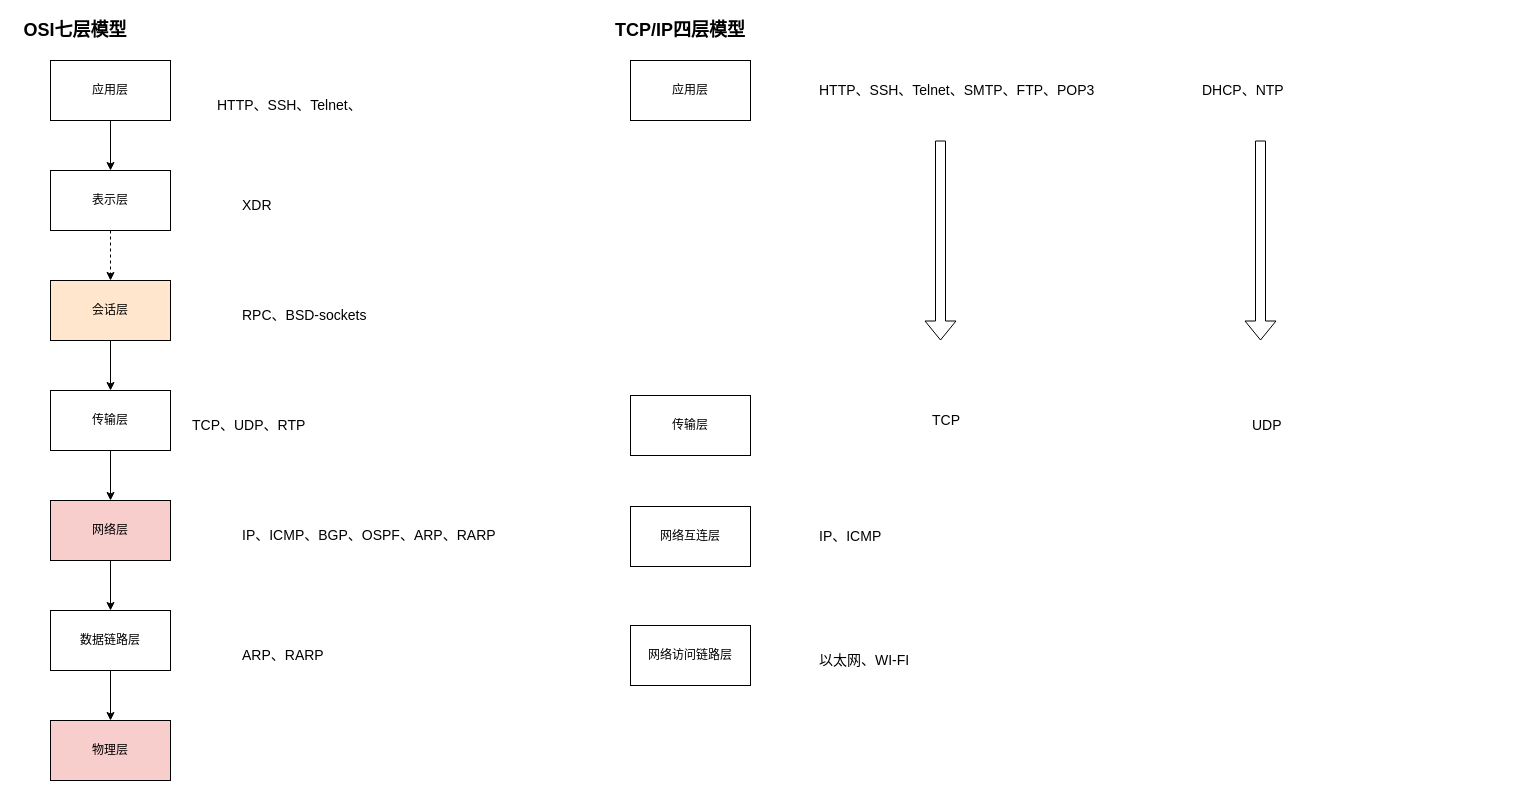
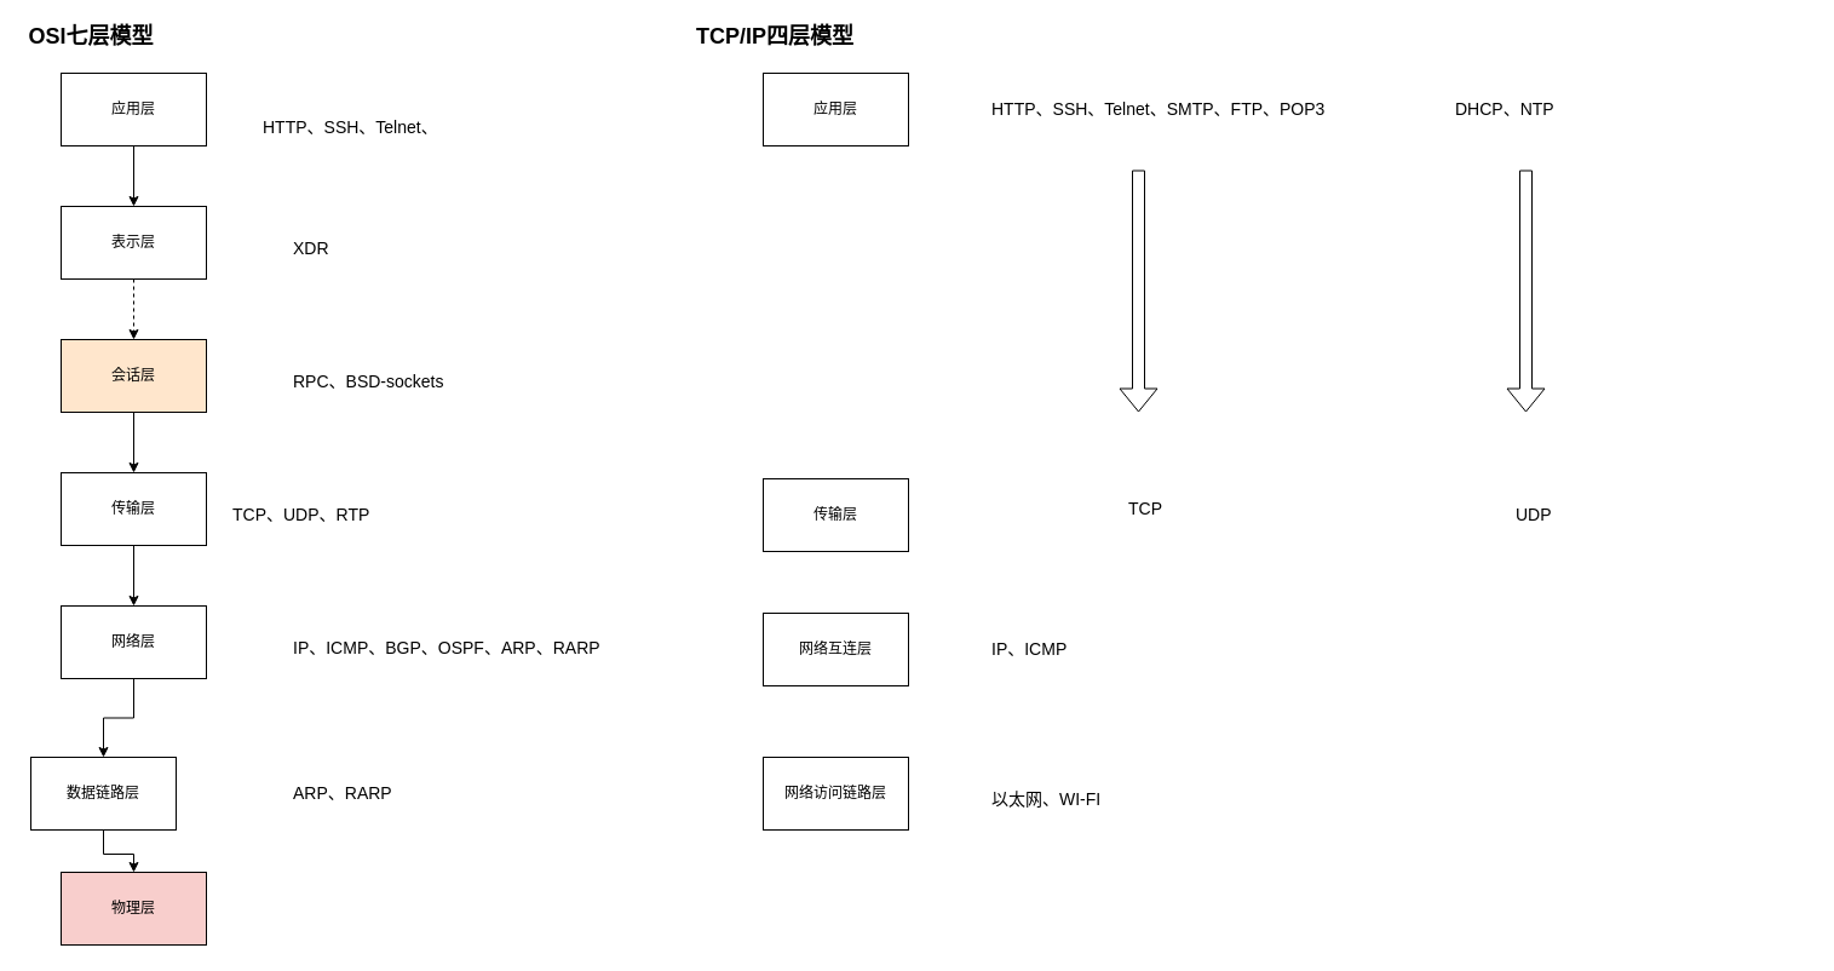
- <mxCell id="23" value="&lt;b&gt;&lt;font style=&quot;font-size: 18px&quot;&gt;TCP/IP四层模型&lt;/font&gt;&lt;/b&gt;" style="text;html=1;strokeColor=none;fillColor=none;align=center;verticalAlign=middle;whiteSpace=wrap;rounded=0;" vertex="1" parent="1"><mxGeometry x="610" y="20" width="140" height="20" as="geometry" /></mxCell>
+ <mxCell id="23" value="&lt;b&gt;&lt;font style=&quot;font-size: 18px&quot;&gt;TCP/IP四层模型&lt;/font&gt;&lt;/b&gt;" style="text;html=1;strokeColor=none;fillColor=none;align=center;verticalAlign=middle;whiteSpace=wrap;rounded=0;" vertex="1" parent="1"><mxGeometry x="570" y="20" width="140" height="20" as="geometry" /></mxCell>
- <mxCell id="11" value="网络层" style="rounded=0;whiteSpace=wrap;html=1;fillColor=#f8cecc;" vertex="1" parent="1"><mxGeometry x="50" y="500" width="120" height="60" as="geometry" /></mxCell>
+ <mxCell id="11" value="网络层" style="rounded=0;whiteSpace=wrap;html=1;" vertex="1" parent="1"><mxGeometry x="50" y="500" width="120" height="60" as="geometry" /></mxCell>
- <mxCell id="13" value="数据链路层" style="rounded=0;whiteSpace=wrap;html=1;" vertex="1" parent="1"><mxGeometry x="50" y="610" width="120" height="60" as="geometry" /></mxCell>
+ <mxCell id="13" value="数据链路层" style="rounded=0;whiteSpace=wrap;html=1;" vertex="1" parent="1"><mxGeometry x="25" y="625" width="120" height="60" as="geometry" /></mxCell>
